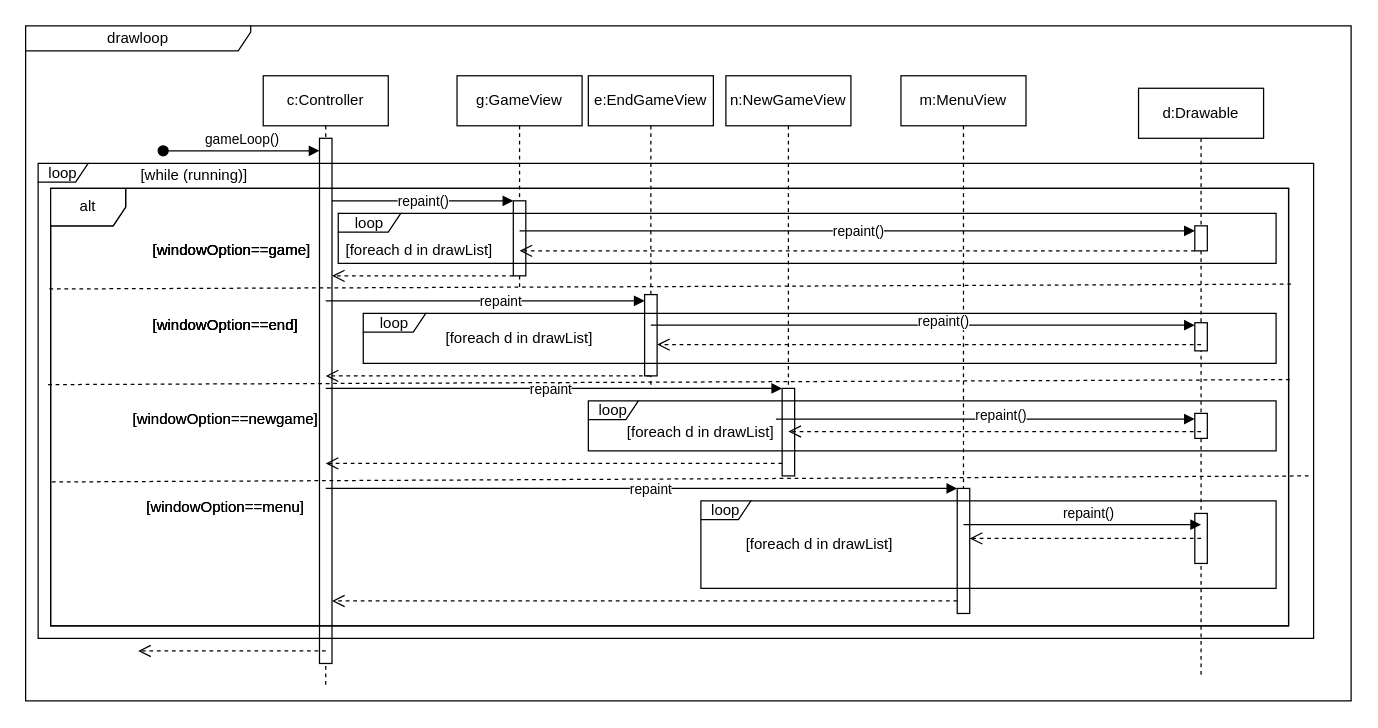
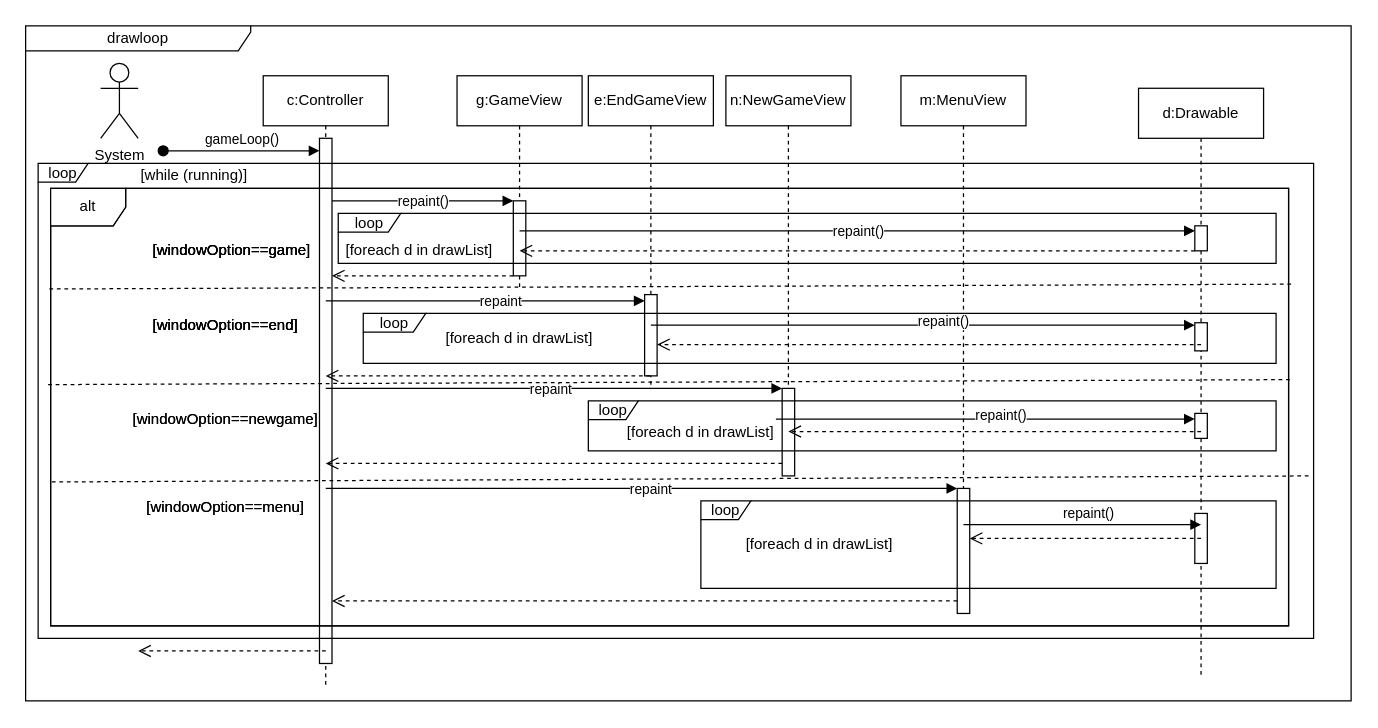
+ <mxCell id="31" value="System" style="shape=umlActor;verticalLabelPosition=bottom;verticalAlign=top;html=1;outlineConnect=0;" parent="1" vertex="1"><mxGeometry x="80" y="50" width="30" height="60" as="geometry" /></mxCell>
